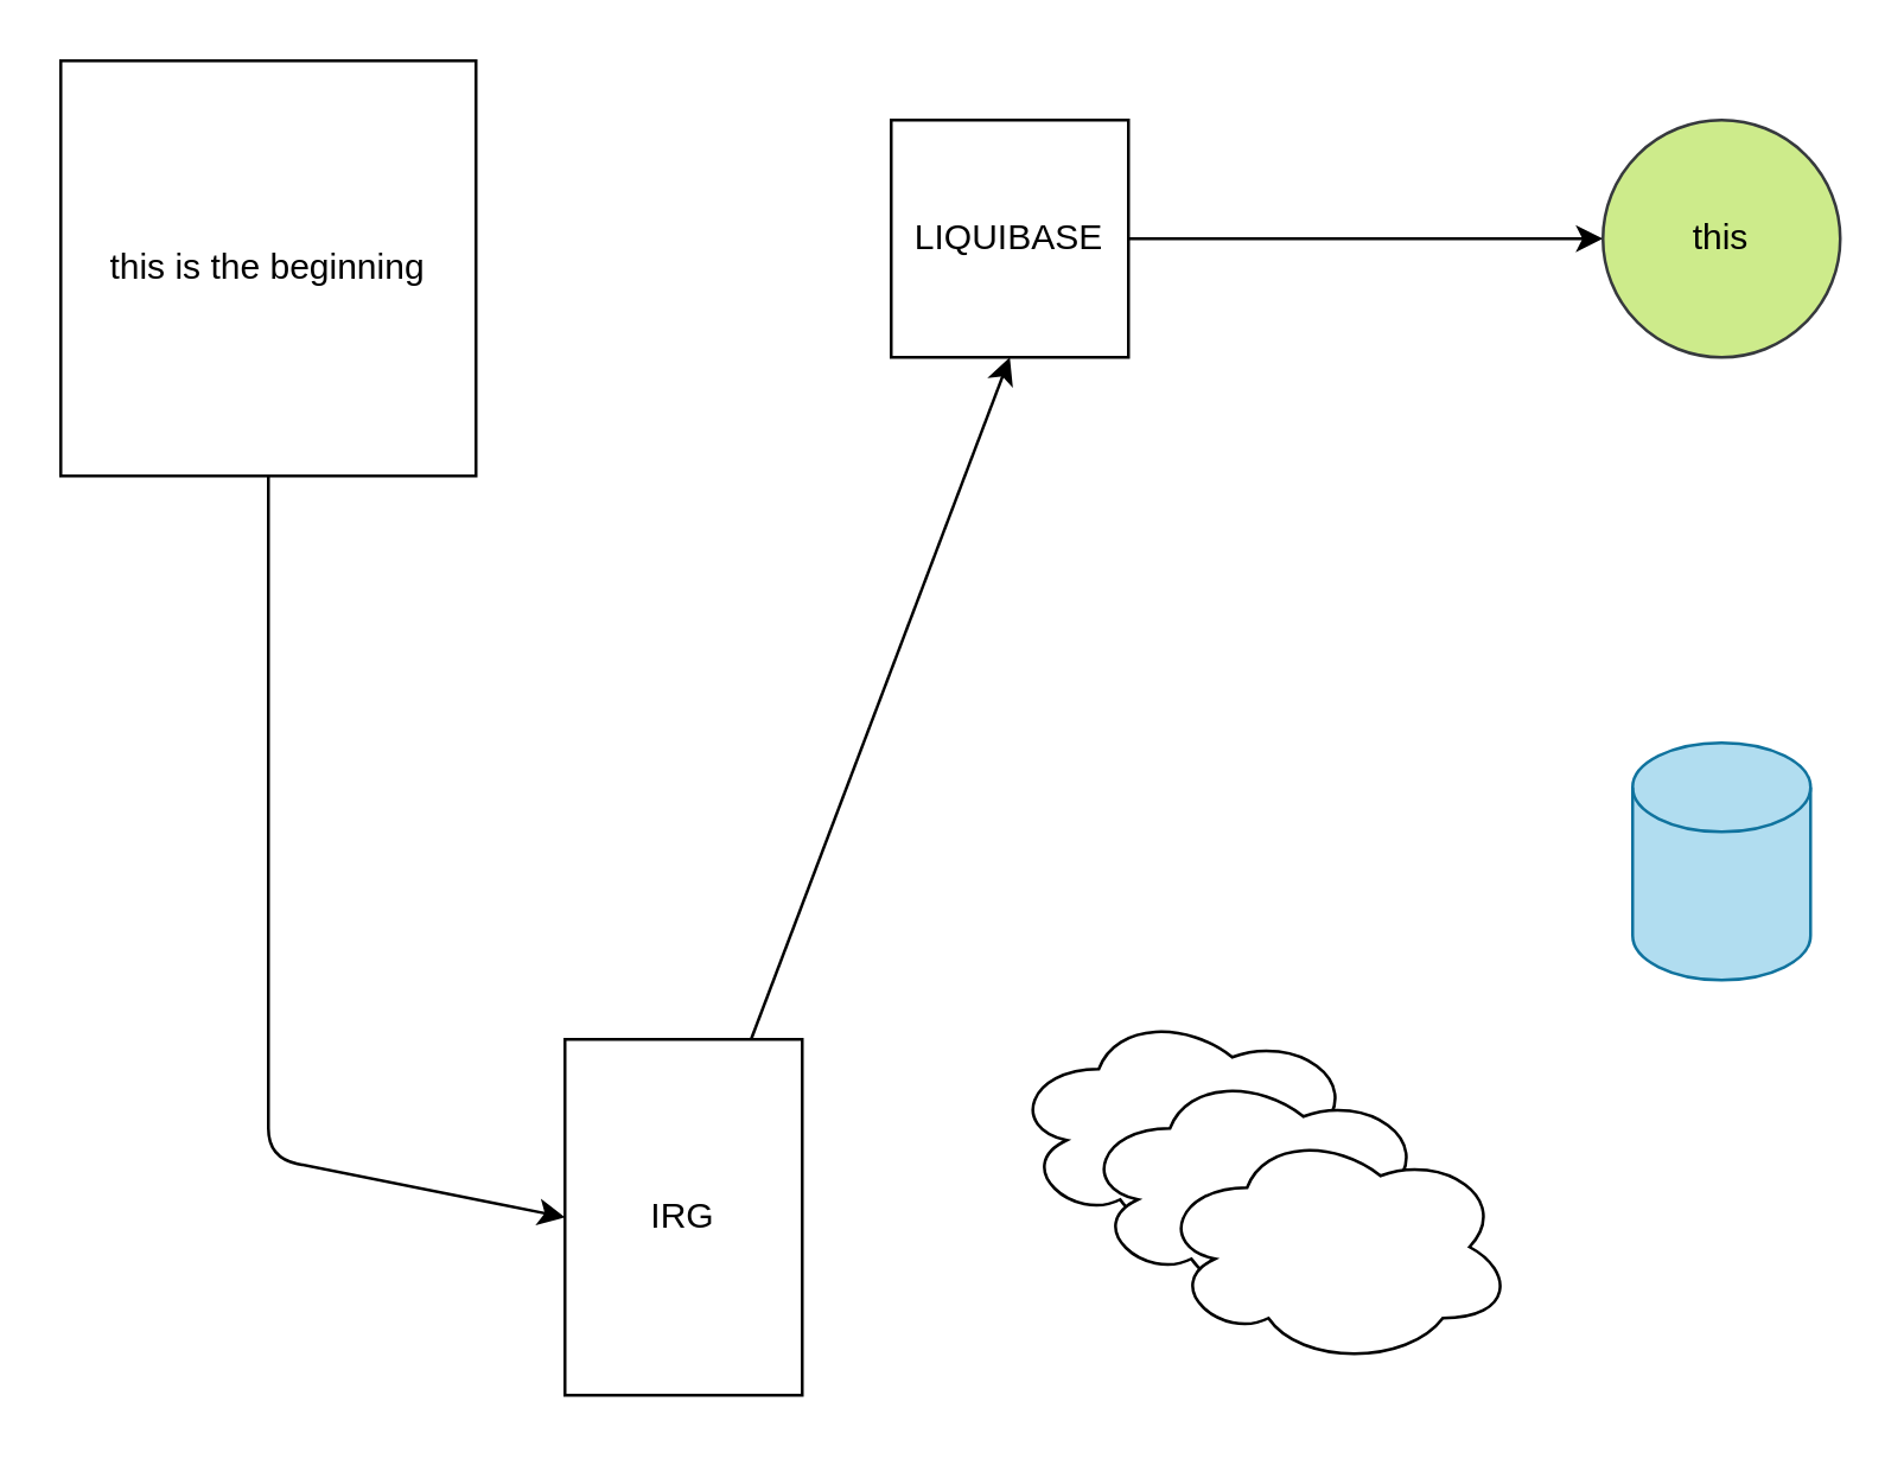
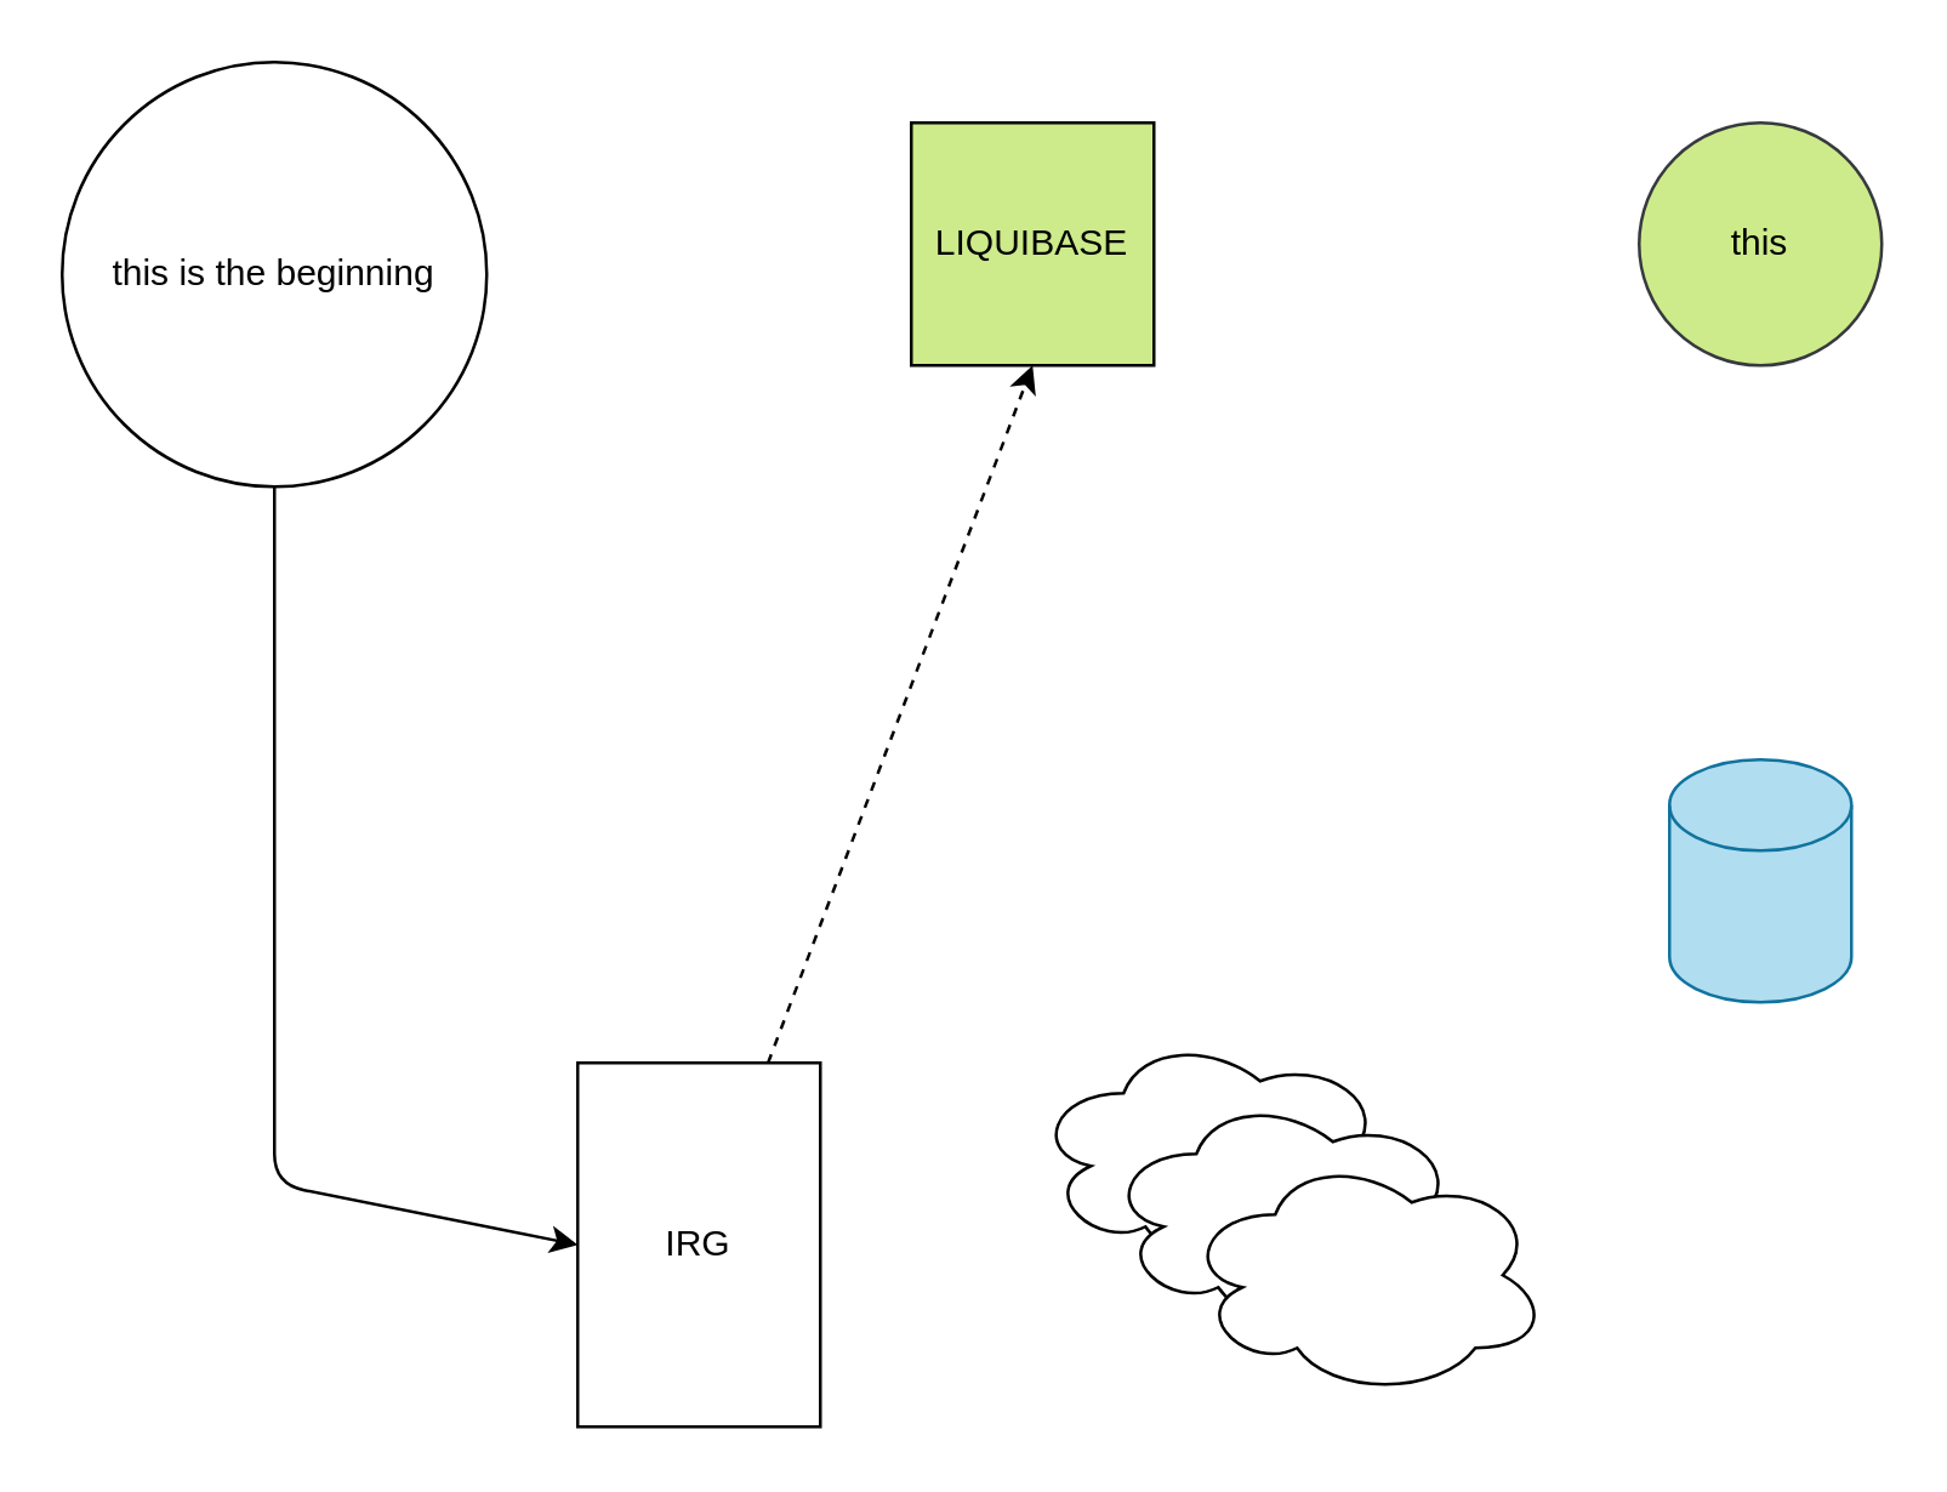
- <mxCell id="5" value="LIQUIBASE" style="whiteSpace=wrap;html=1;aspect=fixed;" vertex="1" parent="1"><mxGeometry x="300" y="40" width="80" height="80" as="geometry" /></mxCell>
+ <mxCell id="5" value="LIQUIBASE" style="whiteSpace=wrap;html=1;aspect=fixed;fillColor=#cdeb8b;" vertex="1" parent="1"><mxGeometry x="300" y="40" width="80" height="80" as="geometry" /></mxCell>
- <mxCell id="4" value="" style="edgeStyle=none;html=1;" edge="1" parent="1" source="5" target="8"><mxGeometry relative="1" as="geometry" /></mxCell>
- <mxCell id="3" value="this is the beginning" style="whiteSpace=wrap;html=1;aspect=fixed;" vertex="1" parent="1"><mxGeometry x="20" y="20" width="140" height="140" as="geometry" /></mxCell>
+ <mxCell id="3" value="this is the beginning" style="ellipse;whiteSpace=wrap;html=1;aspect=fixed;" vertex="1" parent="1"><mxGeometry x="20" y="20" width="140" height="140" as="geometry" /></mxCell>
- <mxCell id="6" style="edgeStyle=none;html=1;entryX=0.5;entryY=1;entryDx=0;entryDy=0;" edge="1" parent="1" source="7" target="5"><mxGeometry relative="1" as="geometry" /></mxCell>
+ <mxCell id="6" style="edgeStyle=none;html=1;entryX=0.5;entryY=1;entryDx=0;entryDy=0;dashed=1;" edge="1" parent="1" source="7" target="5"><mxGeometry relative="1" as="geometry" /></mxCell>
